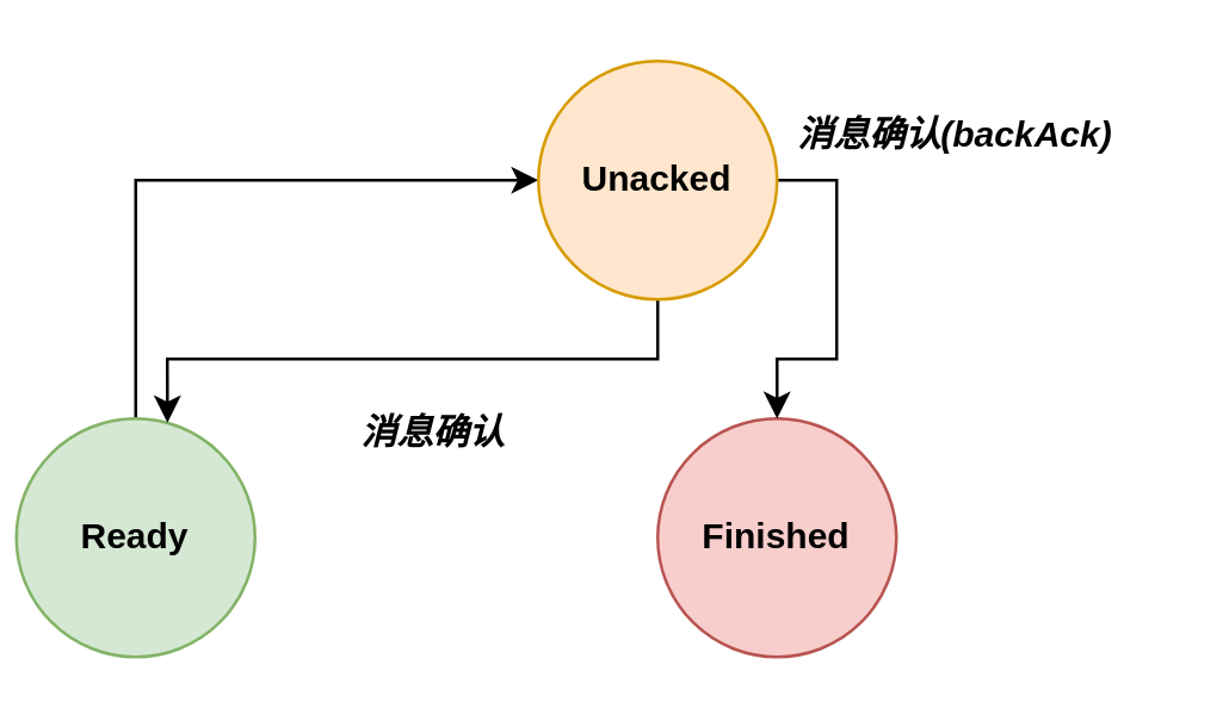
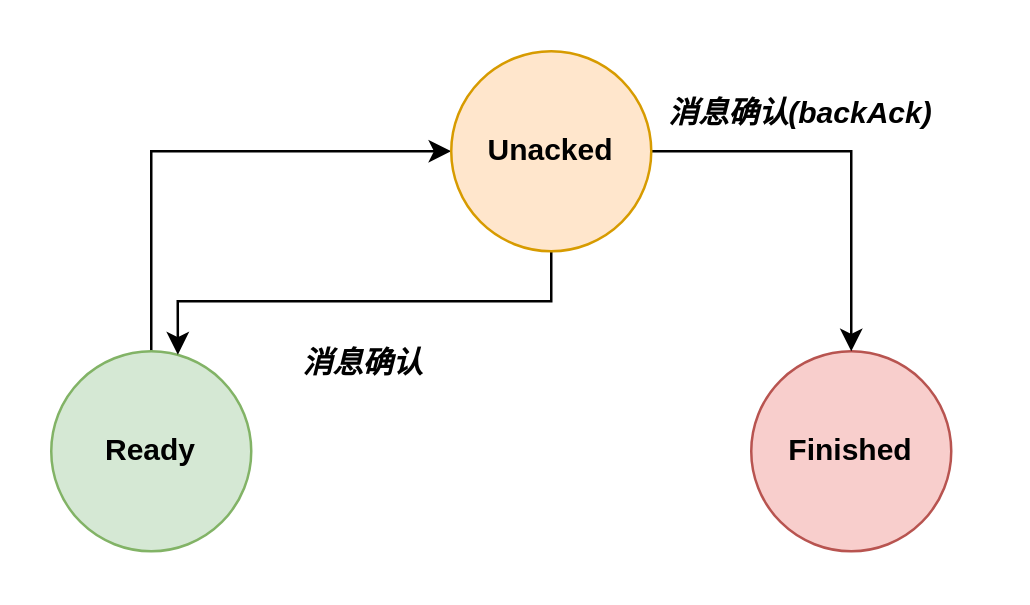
- <mxCell id="3" value="&lt;b&gt;Ready&lt;/b&gt;" style="ellipse;whiteSpace=wrap;html=1;aspect=fixed;fillColor=#d5e8d4;strokeColor=#82b366;" vertex="1" parent="1"><mxGeometry x="5" y="140" width="80" height="80" as="geometry" /></mxCell>
+ <mxCell id="3" value="&lt;b&gt;Ready&lt;/b&gt;" style="ellipse;whiteSpace=wrap;html=1;aspect=fixed;fillColor=#d5e8d4;strokeColor=#82b366;" vertex="1" parent="1"><mxGeometry x="20" y="140" width="80" height="80" as="geometry" /></mxCell>
- <mxCell id="4" value="&lt;b&gt;Finished&lt;/b&gt;" style="ellipse;whiteSpace=wrap;html=1;aspect=fixed;fillColor=#f8cecc;strokeColor=#b85450;" vertex="1" parent="1"><mxGeometry x="220" y="140" width="80" height="80" as="geometry" /></mxCell>
+ <mxCell id="4" value="&lt;b&gt;Finished&lt;/b&gt;" style="ellipse;whiteSpace=wrap;html=1;aspect=fixed;fillColor=#f8cecc;strokeColor=#b85450;" vertex="1" parent="1"><mxGeometry x="300" y="140" width="80" height="80" as="geometry" /></mxCell>
